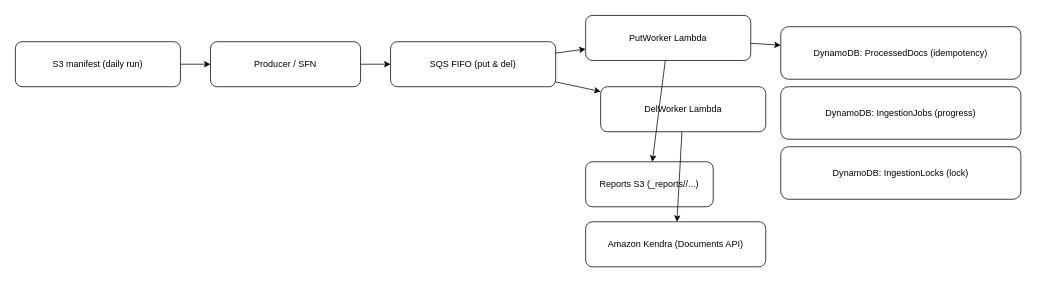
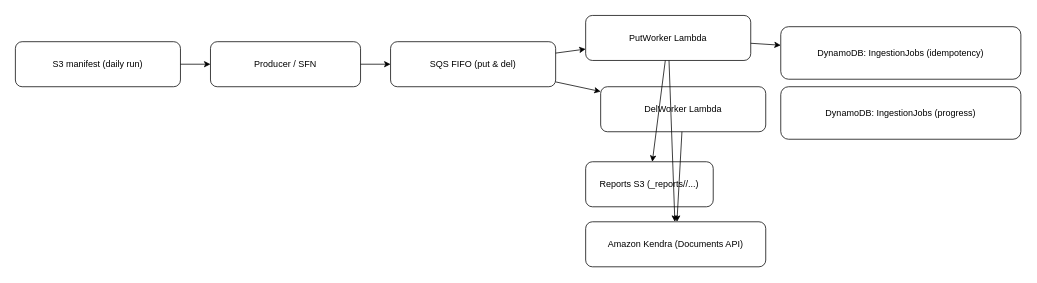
- <mxCell id="7" value="DynamoDB: ProcessedDocs (idempotency)" style="shape=rectangle;rounded=1;whiteSpace=wrap;html=1;" vertex="1" parent="1"><mxGeometry x="1040" y="35" width="320" height="70" as="geometry" /></mxCell>
+ <mxCell id="7" value="DynamoDB: IngestionJobs (idempotency)" style="shape=rectangle;rounded=1;whiteSpace=wrap;html=1;" vertex="1" parent="1"><mxGeometry x="1040" y="35" width="320" height="70" as="geometry" /></mxCell>
+ <mxCell id="17" edge="1" parent="1" source="5" target="11"><mxGeometry relative="1" as="geometry" /></mxCell>
- <mxCell id="9" value="DynamoDB: IngestionLocks (lock)" style="shape=rectangle;rounded=1;whiteSpace=wrap;html=1;" vertex="1" parent="1"><mxGeometry x="1040" y="195" width="320" height="70" as="geometry" /></mxCell>
